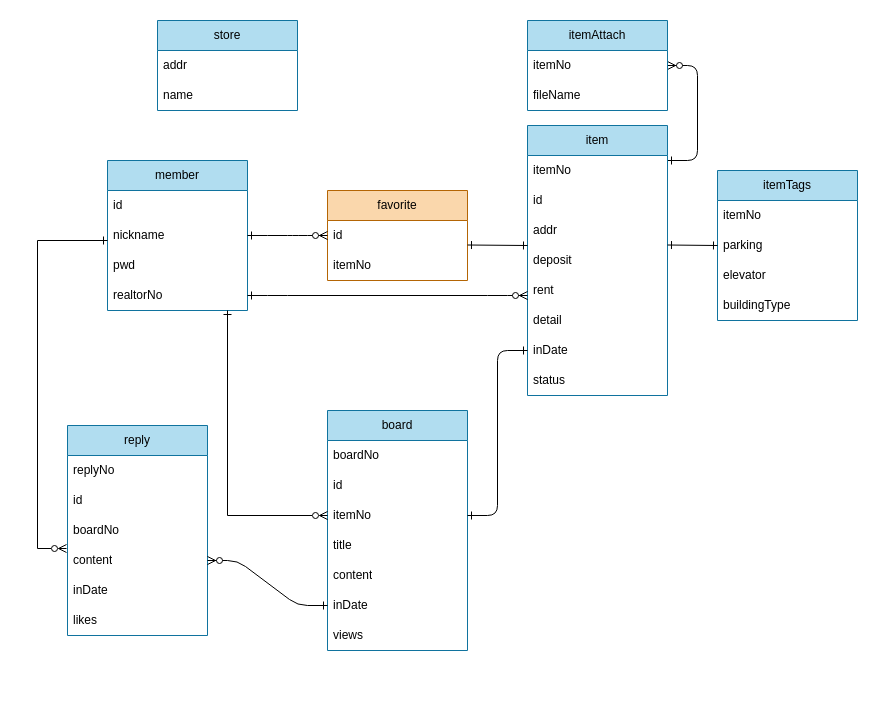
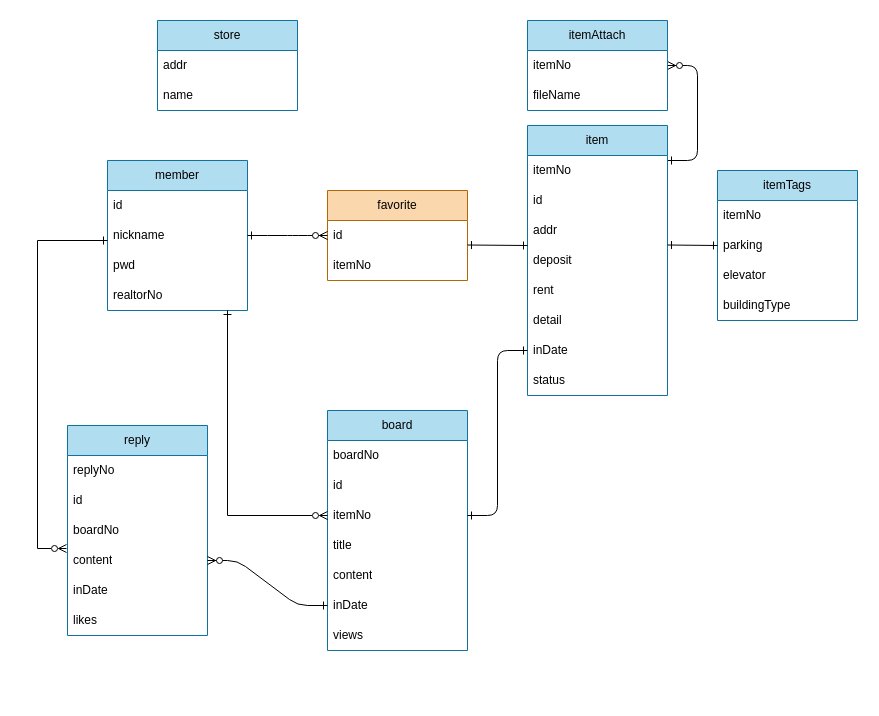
- <mxCell id="47" value="" style="edgeStyle=entityRelationEdgeStyle;endArrow=ERzeroToMany;startArrow=ERone;endFill=1;startFill=0;exitX=1;exitY=0.5;exitDx=0;exitDy=0;entryX=0;entryY=0.667;entryDx=0;entryDy=0;entryPerimeter=0;" edge="1" parent="1" source="7" target="13"><mxGeometry width="100" height="100" relative="1" as="geometry"><mxPoint x="257" y="300" as="sourcePoint" /><mxPoint x="367" y="300" as="targetPoint" /><Array as="points"><mxPoint x="257" y="345" /></Array></mxGeometry></mxCell>
